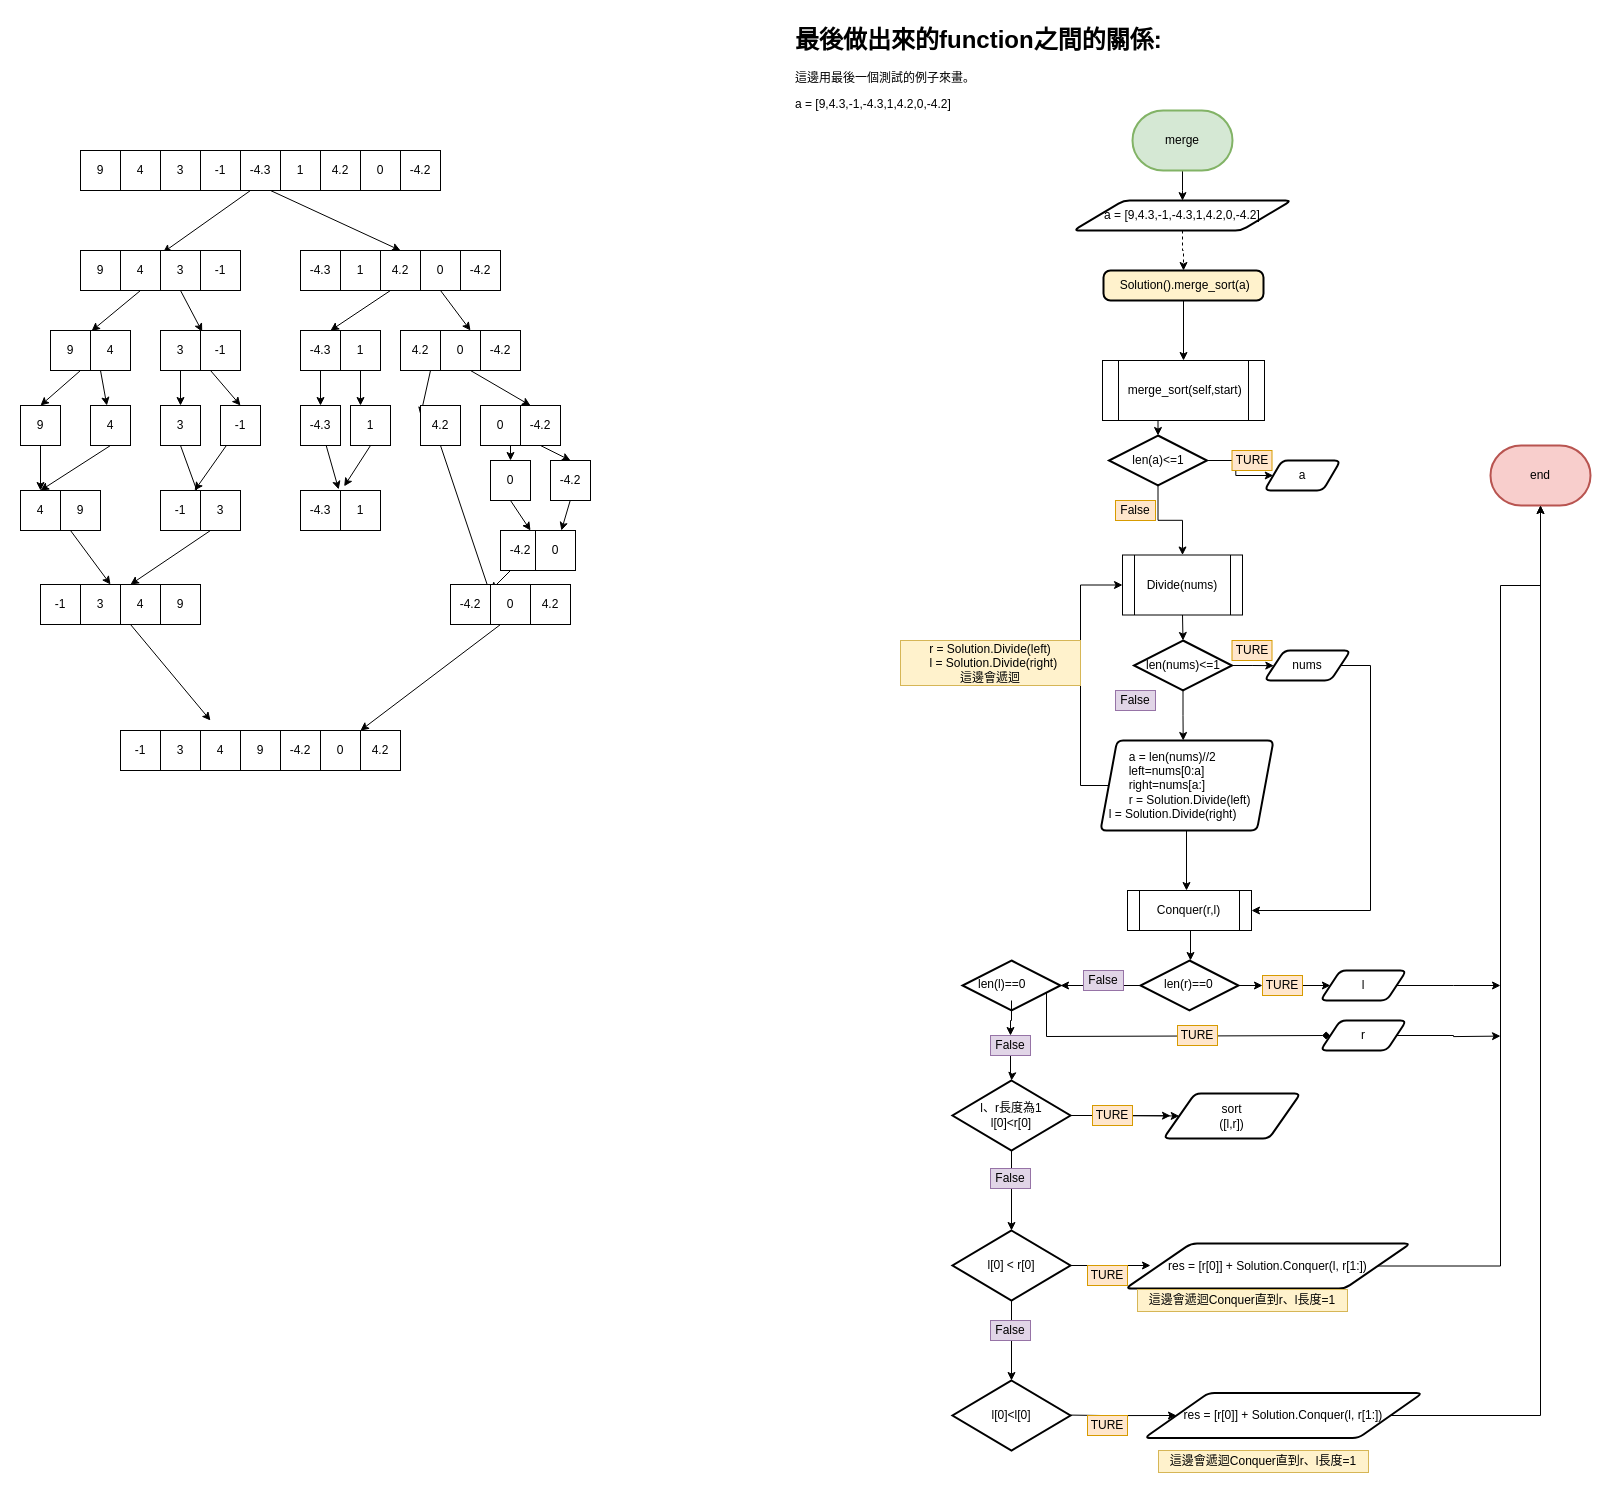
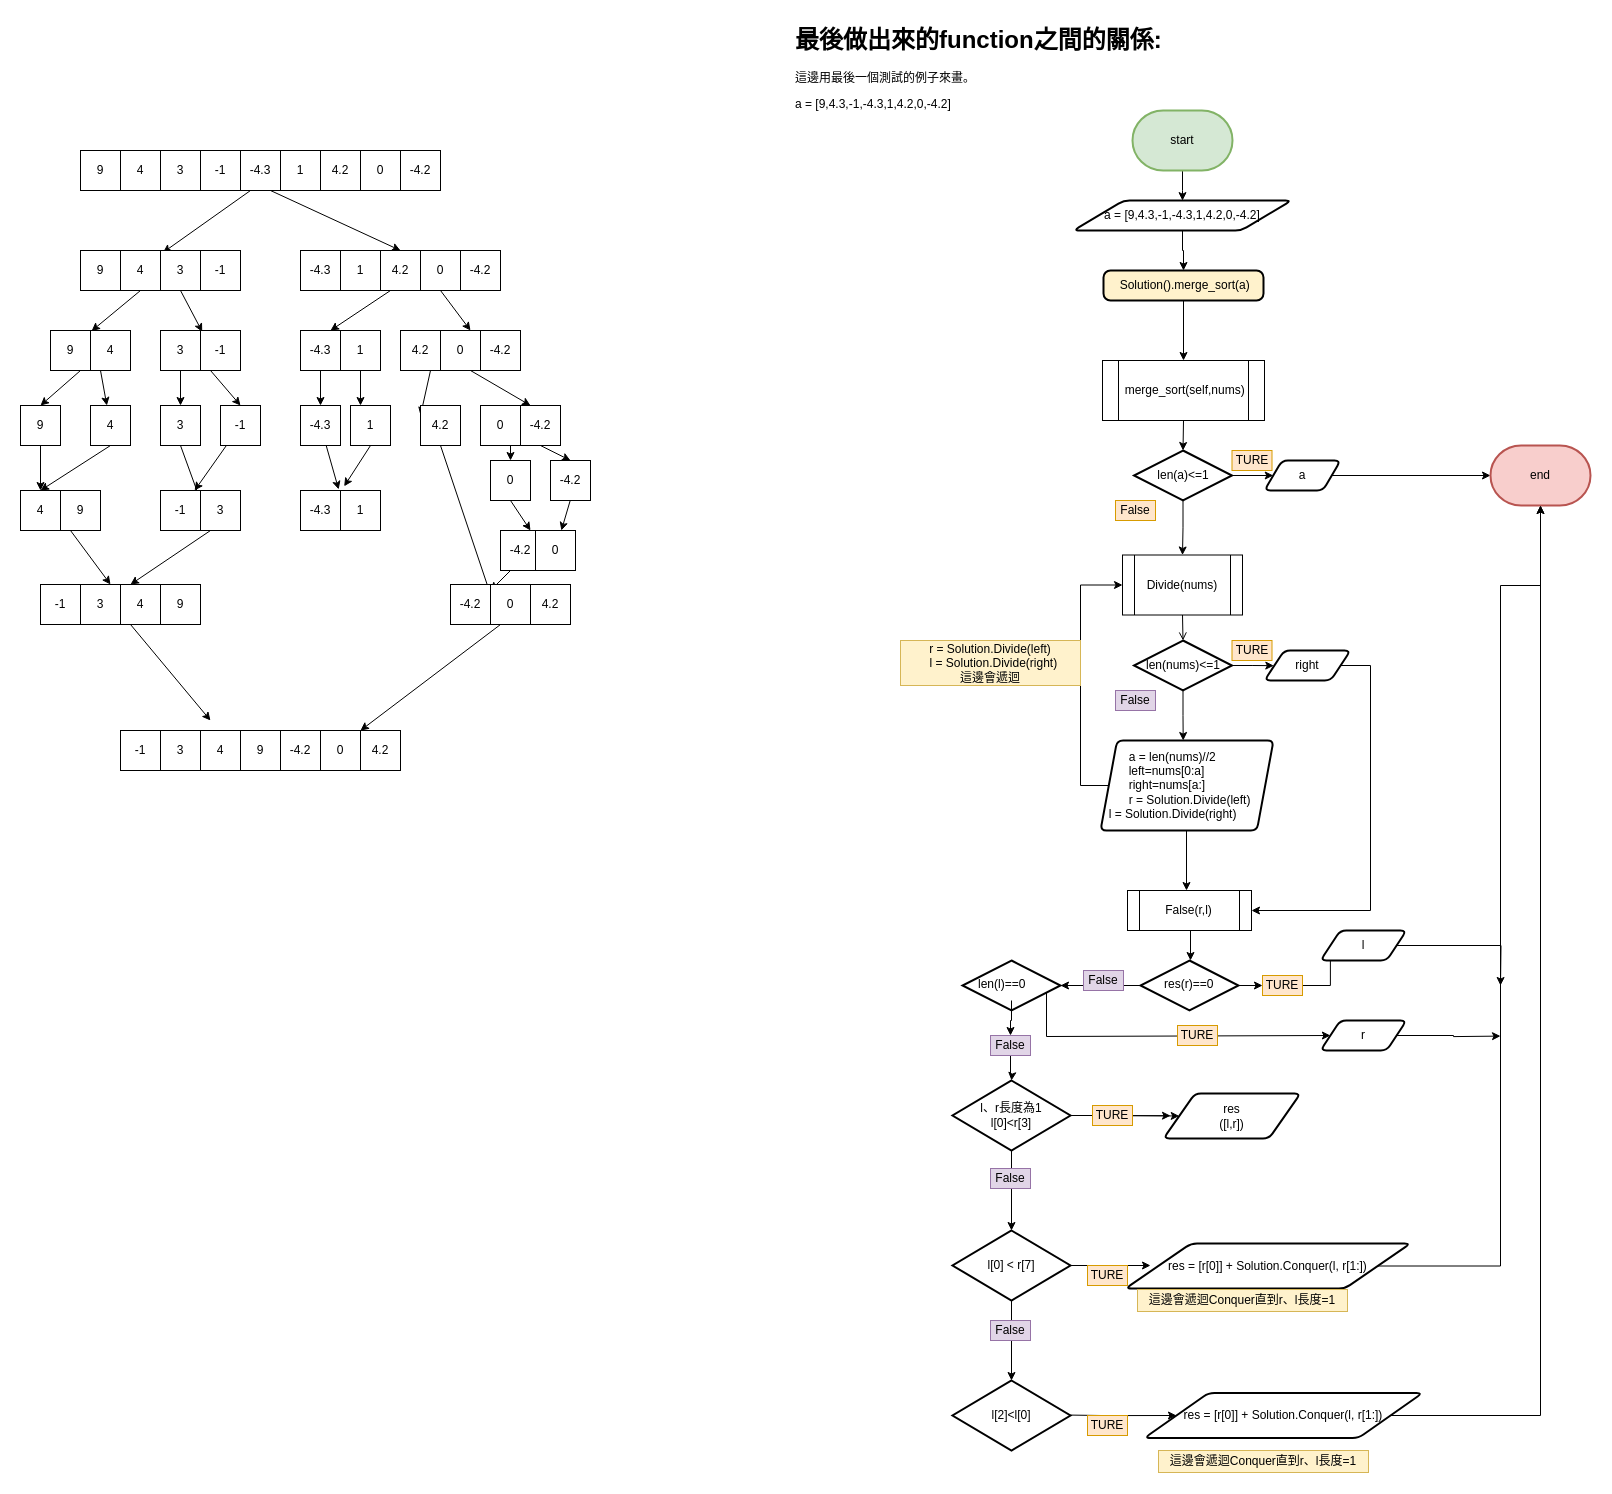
- <mxCell id="10" value="merge" style="strokeWidth=2;html=1;shape=mxgraph.flowchart.terminator;whiteSpace=wrap;fillColor=#d5e8d4;strokeColor=#82b366;" vertex="1" parent="1"><mxGeometry x="1132" y="110" width="100" height="60" as="geometry" /></mxCell>
+ <mxCell id="10" value="start" style="strokeWidth=2;html=1;shape=mxgraph.flowchart.terminator;whiteSpace=wrap;fillColor=#d5e8d4;strokeColor=#82b366;" vertex="1" parent="1"><mxGeometry x="1132" y="110" width="100" height="60" as="geometry" /></mxCell>
- <mxCell id="11" style="edgeStyle=orthogonalEdgeStyle;rounded=0;orthogonalLoop=1;jettySize=auto;html=1;exitX=0.5;exitY=1;exitDx=0;exitDy=0;entryX=0.5;entryY=0;entryDx=0;entryDy=0;dashed=1;" edge="1" parent="1" source="12" target="14"><mxGeometry relative="1" as="geometry" /></mxCell>
+ <mxCell id="11" style="edgeStyle=orthogonalEdgeStyle;rounded=0;orthogonalLoop=1;jettySize=auto;html=1;exitX=0.5;exitY=1;exitDx=0;exitDy=0;entryX=0.5;entryY=0;entryDx=0;entryDy=0;" edge="1" parent="1" source="12" target="14"><mxGeometry relative="1" as="geometry" /></mxCell>
- <mxCell id="4" value="&amp;nbsp;merge_sort(self,start)" style="shape=process;whiteSpace=wrap;html=1;backgroundOutline=1;" vertex="1" parent="1"><mxGeometry x="1102" y="360" width="162" height="60" as="geometry" /></mxCell>
+ <mxCell id="4" value="&amp;nbsp;merge_sort(self,nums)" style="shape=process;whiteSpace=wrap;html=1;backgroundOutline=1;" vertex="1" parent="1"><mxGeometry x="1102" y="360" width="162" height="60" as="geometry" /></mxCell>
- <mxCell id="17" value="len(a)&amp;lt;=1" style="strokeWidth=2;html=1;shape=mxgraph.flowchart.decision;whiteSpace=wrap;" vertex="1" parent="1"><mxGeometry x="1108.5" y="435" width="98" height="50" as="geometry" /></mxCell>
+ <mxCell id="17" value="len(a)&amp;lt;=1" style="strokeWidth=2;html=1;shape=mxgraph.flowchart.decision;whiteSpace=wrap;" vertex="1" parent="1"><mxGeometry x="1133.5" y="450" width="98" height="50" as="geometry" /></mxCell>
+ <mxCell id="18" style="edgeStyle=orthogonalEdgeStyle;rounded=0;orthogonalLoop=1;jettySize=auto;html=1;exitX=1;exitY=0.5;exitDx=0;exitDy=0;entryX=0;entryY=0.5;entryDx=0;entryDy=0;entryPerimeter=0;" edge="1" parent="1" source="19" target="22"><mxGeometry relative="1" as="geometry" /></mxCell>
- <mxCell id="5" style="edgeStyle=orthogonalEdgeStyle;rounded=0;orthogonalLoop=1;jettySize=auto;html=1;exitX=0.5;exitY=1;exitDx=0;exitDy=0;entryX=0.5;entryY=0;entryDx=0;entryDy=0;entryPerimeter=0;" edge="1" parent="1" source="6" target="25"><mxGeometry relative="1" as="geometry" /></mxCell>
+ <mxCell id="5" style="edgeStyle=orthogonalEdgeStyle;rounded=0;orthogonalLoop=1;jettySize=auto;html=1;exitX=0.5;exitY=1;exitDx=0;exitDy=0;entryX=0.5;entryY=0;entryDx=0;entryDy=0;entryPerimeter=0;endArrow=open;" edge="1" parent="1" source="6" target="25"><mxGeometry relative="1" as="geometry" /></mxCell>
- <mxCell id="33" value="nums" style="shape=parallelogram;html=1;strokeWidth=2;perimeter=parallelogramPerimeter;whiteSpace=wrap;rounded=1;arcSize=12;size=0.23;" vertex="1" parent="1"><mxGeometry x="1264" y="650" width="86" height="30" as="geometry" /></mxCell>
+ <mxCell id="33" value="right" style="shape=parallelogram;html=1;strokeWidth=2;perimeter=parallelogramPerimeter;whiteSpace=wrap;rounded=1;arcSize=12;size=0.23;" vertex="1" parent="1"><mxGeometry x="1264" y="650" width="86" height="30" as="geometry" /></mxCell>
- <mxCell id="8" value="Conquer(r,l)" style="shape=process;whiteSpace=wrap;html=1;backgroundOutline=1;" vertex="1" parent="1"><mxGeometry x="1127" y="890" width="124" height="40" as="geometry" /></mxCell>
+ <mxCell id="8" value="False(r,l)" style="shape=process;whiteSpace=wrap;html=1;backgroundOutline=1;" vertex="1" parent="1"><mxGeometry x="1127" y="890" width="124" height="40" as="geometry" /></mxCell>
- <mxCell id="40" value="len(r)==0" style="text;html=1;" vertex="1" parent="1"><mxGeometry x="1162" y="970" width="70" height="30" as="geometry" /></mxCell>
+ <mxCell id="40" value="res(r)==0" style="text;html=1;" vertex="1" parent="1"><mxGeometry x="1162" y="970" width="70" height="30" as="geometry" /></mxCell>
- <mxCell id="39" value="l" style="shape=parallelogram;html=1;strokeWidth=2;perimeter=parallelogramPerimeter;whiteSpace=wrap;rounded=1;arcSize=12;size=0.23;" vertex="1" parent="1"><mxGeometry x="1320" y="970" width="86" height="30" as="geometry" /></mxCell>
+ <mxCell id="39" value="l" style="shape=parallelogram;html=1;strokeWidth=2;perimeter=parallelogramPerimeter;whiteSpace=wrap;rounded=1;arcSize=12;size=0.23;" vertex="1" parent="1"><mxGeometry x="1320" y="930" width="86" height="30" as="geometry" /></mxCell>
- <mxCell id="43" style="edgeStyle=orthogonalEdgeStyle;rounded=0;orthogonalLoop=1;jettySize=auto;html=1;exitX=1;exitY=0.75;exitDx=0;exitDy=0;entryX=0;entryY=0.5;entryDx=0;entryDy=0;endArrow=diamond;" edge="1" parent="1" source="44" target="54"><mxGeometry relative="1" as="geometry"><Array as="points"><mxPoint x="1046" y="1036" /></Array></mxGeometry></mxCell>
+ <mxCell id="43" style="edgeStyle=orthogonalEdgeStyle;rounded=0;orthogonalLoop=1;jettySize=auto;html=1;exitX=1;exitY=0.75;exitDx=0;exitDy=0;entryX=0;entryY=0.5;entryDx=0;entryDy=0;" edge="1" parent="1" source="44" target="54"><mxGeometry relative="1" as="geometry"><Array as="points"><mxPoint x="1046" y="1036" /></Array></mxGeometry></mxCell>
- <mxCell id="48" value="l、r長度為1&lt;br&gt;l[0]&amp;lt;r[0]" style="strokeWidth=2;html=1;shape=mxgraph.flowchart.decision;whiteSpace=wrap;" vertex="1" parent="1"><mxGeometry x="952" y="1080" width="118" height="70" as="geometry" /></mxCell>
+ <mxCell id="48" value="l、r長度為1&lt;br&gt;l[0]&amp;lt;r[3]" style="strokeWidth=2;html=1;shape=mxgraph.flowchart.decision;whiteSpace=wrap;" vertex="1" parent="1"><mxGeometry x="952" y="1080" width="118" height="70" as="geometry" /></mxCell>
- <mxCell id="59" value="sort&lt;br&gt;([l,r])" style="shape=parallelogram;html=1;strokeWidth=2;perimeter=parallelogramPerimeter;whiteSpace=wrap;rounded=1;arcSize=12;size=0.23;align=center;" vertex="1" parent="1"><mxGeometry x="1163" y="1093" width="137" height="45" as="geometry" /></mxCell>
+ <mxCell id="59" value="res&lt;br&gt;([l,r])" style="shape=parallelogram;html=1;strokeWidth=2;perimeter=parallelogramPerimeter;whiteSpace=wrap;rounded=1;arcSize=12;size=0.23;align=center;" vertex="1" parent="1"><mxGeometry x="1163" y="1093" width="137" height="45" as="geometry" /></mxCell>
- <mxCell id="51" value="l[0] &amp;lt; r[0]" style="strokeWidth=2;html=1;shape=mxgraph.flowchart.decision;whiteSpace=wrap;" vertex="1" parent="1"><mxGeometry x="952" y="1230" width="118" height="70" as="geometry" /></mxCell>
+ <mxCell id="51" value="l[0] &amp;lt; r[7]" style="strokeWidth=2;html=1;shape=mxgraph.flowchart.decision;whiteSpace=wrap;" vertex="1" parent="1"><mxGeometry x="952" y="1230" width="118" height="70" as="geometry" /></mxCell>
- <mxCell id="52" value="l[0]&amp;lt;l[0]" style="strokeWidth=2;html=1;shape=mxgraph.flowchart.decision;whiteSpace=wrap;" vertex="1" parent="1"><mxGeometry x="952" y="1380" width="118" height="70" as="geometry" /></mxCell>
+ <mxCell id="52" value="l[2]&amp;lt;l[0]" style="strokeWidth=2;html=1;shape=mxgraph.flowchart.decision;whiteSpace=wrap;" vertex="1" parent="1"><mxGeometry x="952" y="1380" width="118" height="70" as="geometry" /></mxCell>
